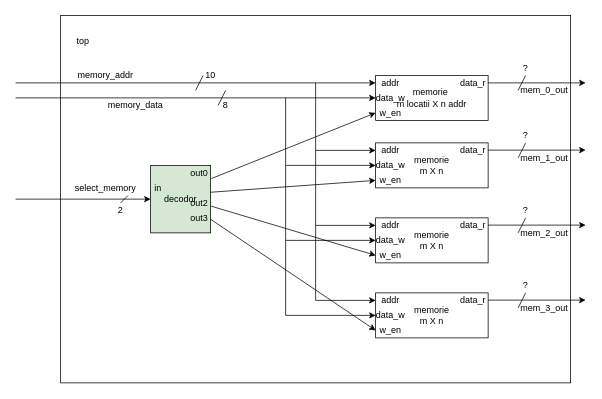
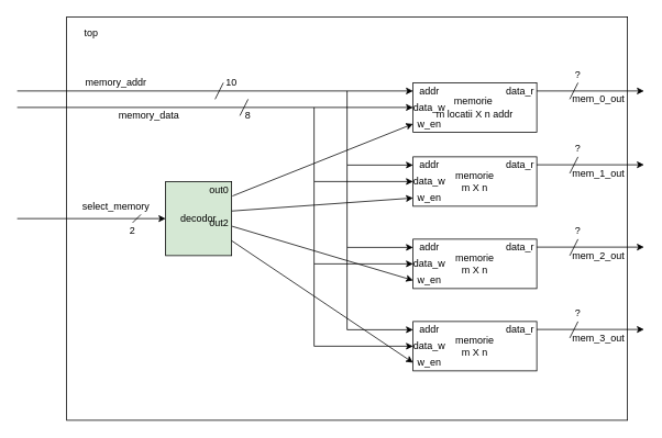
- <mxCell id="62" value="top" style="text;html=1;strokeColor=none;fillColor=none;align=center;verticalAlign=middle;whiteSpace=wrap;rounded=0;" vertex="1" parent="1"><mxGeometry x="90" y="45" width="40" height="20" as="geometry" /></mxCell>
+ <mxCell id="62" value="top" style="text;html=1;strokeColor=none;fillColor=none;align=center;verticalAlign=middle;whiteSpace=wrap;rounded=0;" vertex="1" parent="1"><mxGeometry x="90" y="30" width="40" height="20" as="geometry" /></mxCell>
- <mxCell id="44" value="in" style="text;html=1;strokeColor=none;fillColor=none;align=center;verticalAlign=middle;whiteSpace=wrap;rounded=0;" vertex="1" parent="1"><mxGeometry x="200" y="240" width="20" height="20" as="geometry" /></mxCell>
- <mxCell id="47" value="out3" style="text;html=1;strokeColor=none;fillColor=none;align=center;verticalAlign=middle;whiteSpace=wrap;rounded=0;" vertex="1" parent="1"><mxGeometry x="250" y="280" width="30" height="20" as="geometry" /></mxCell>
